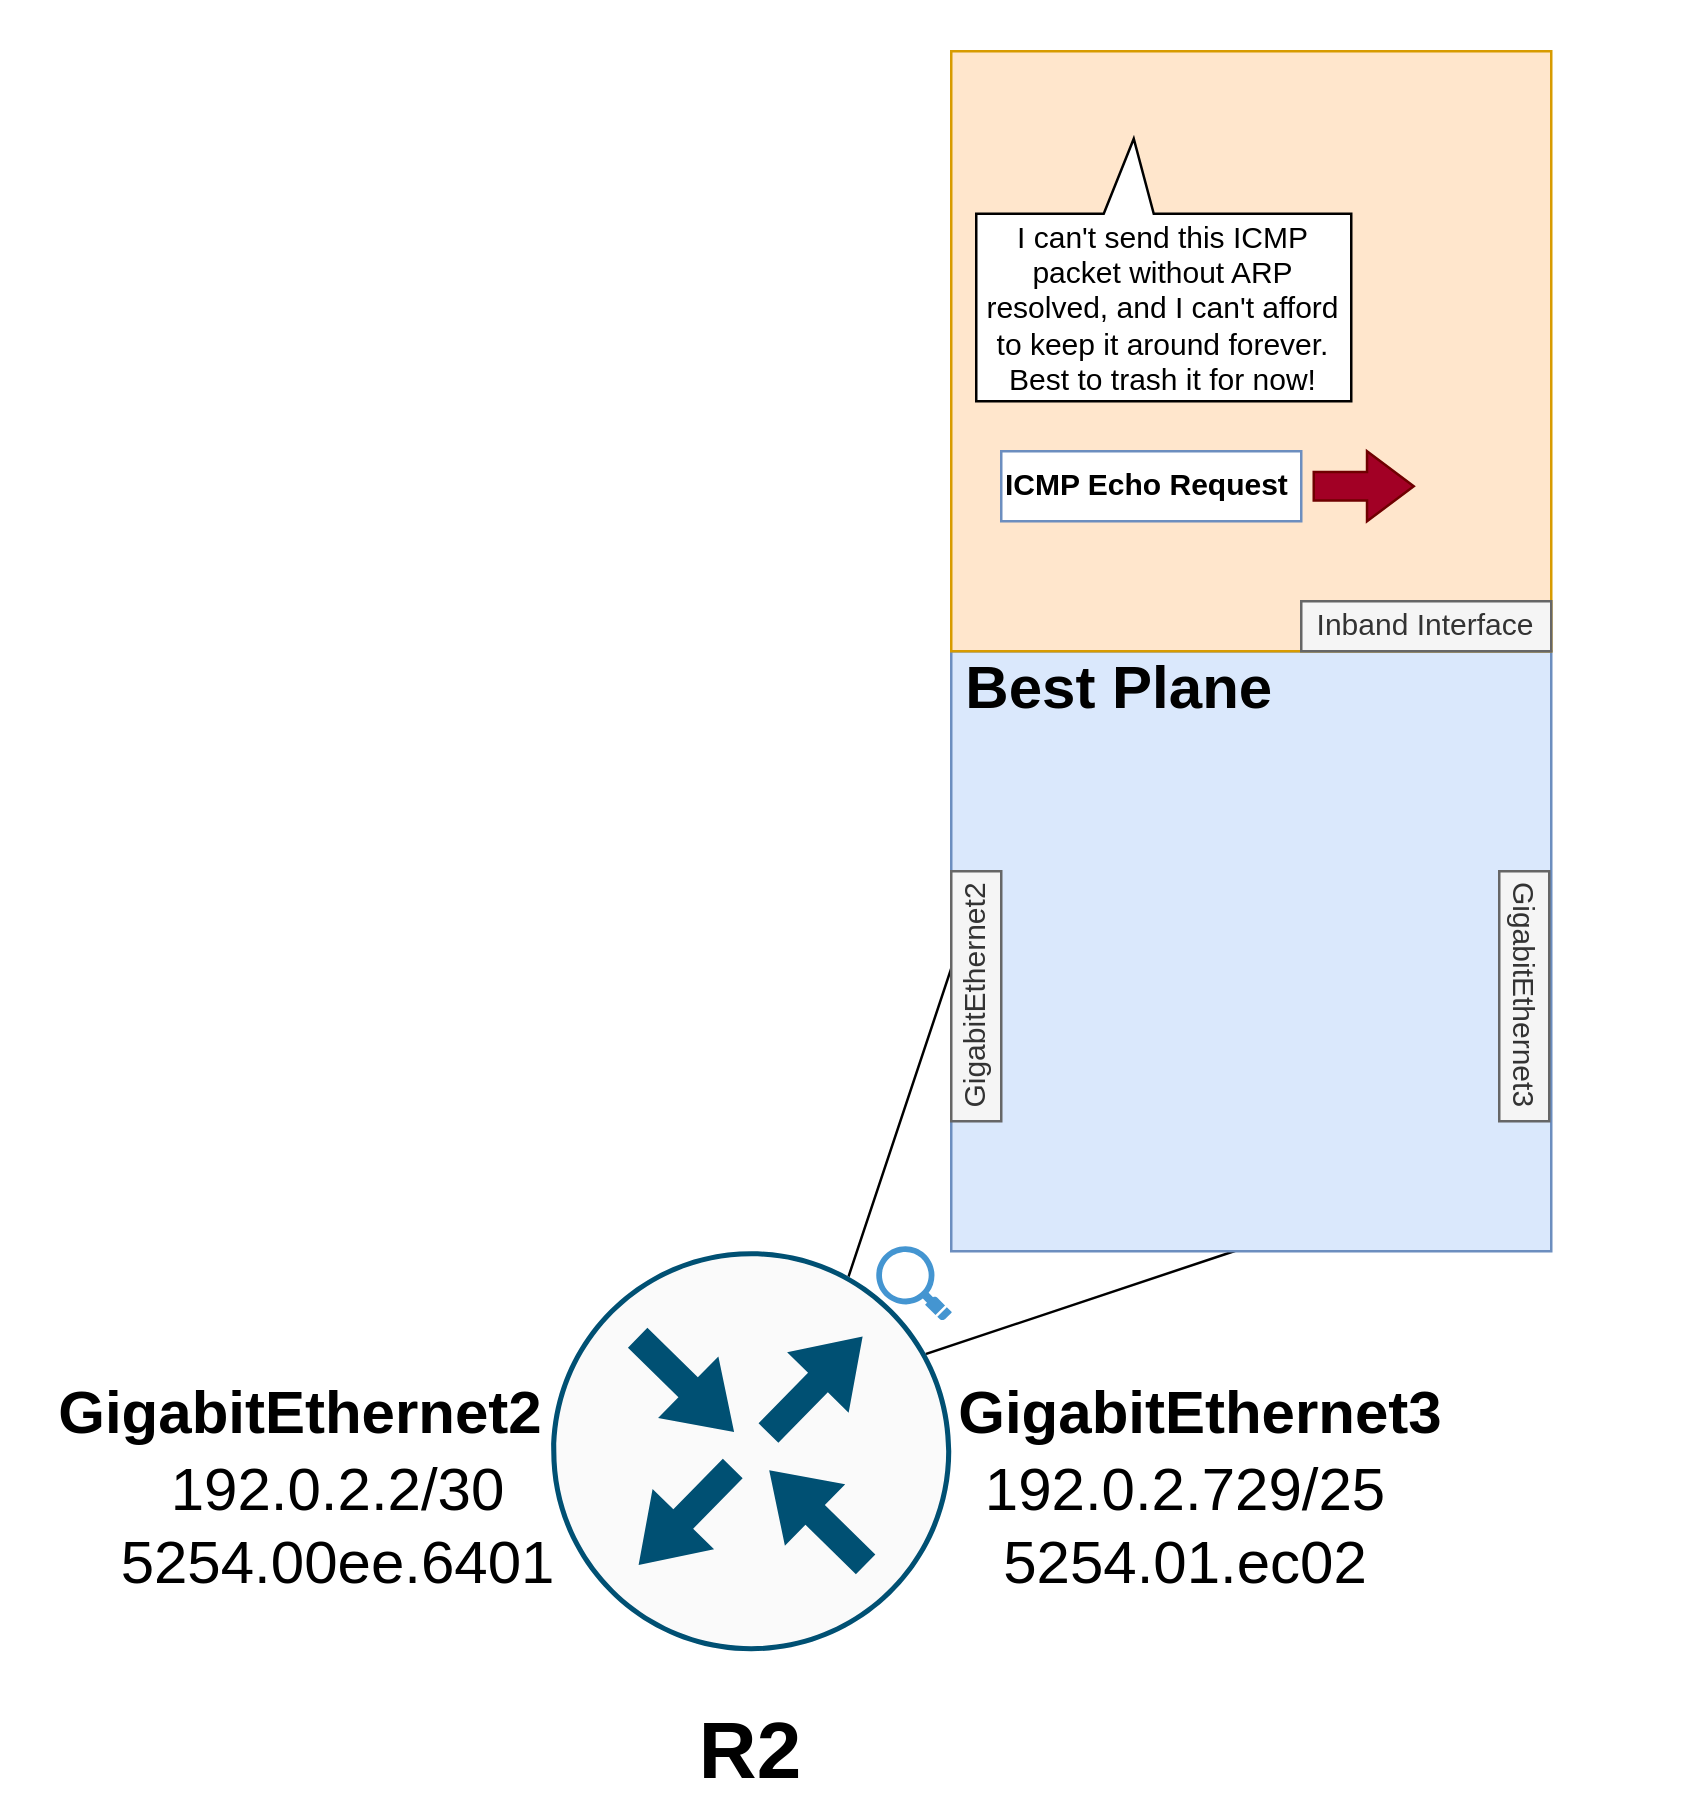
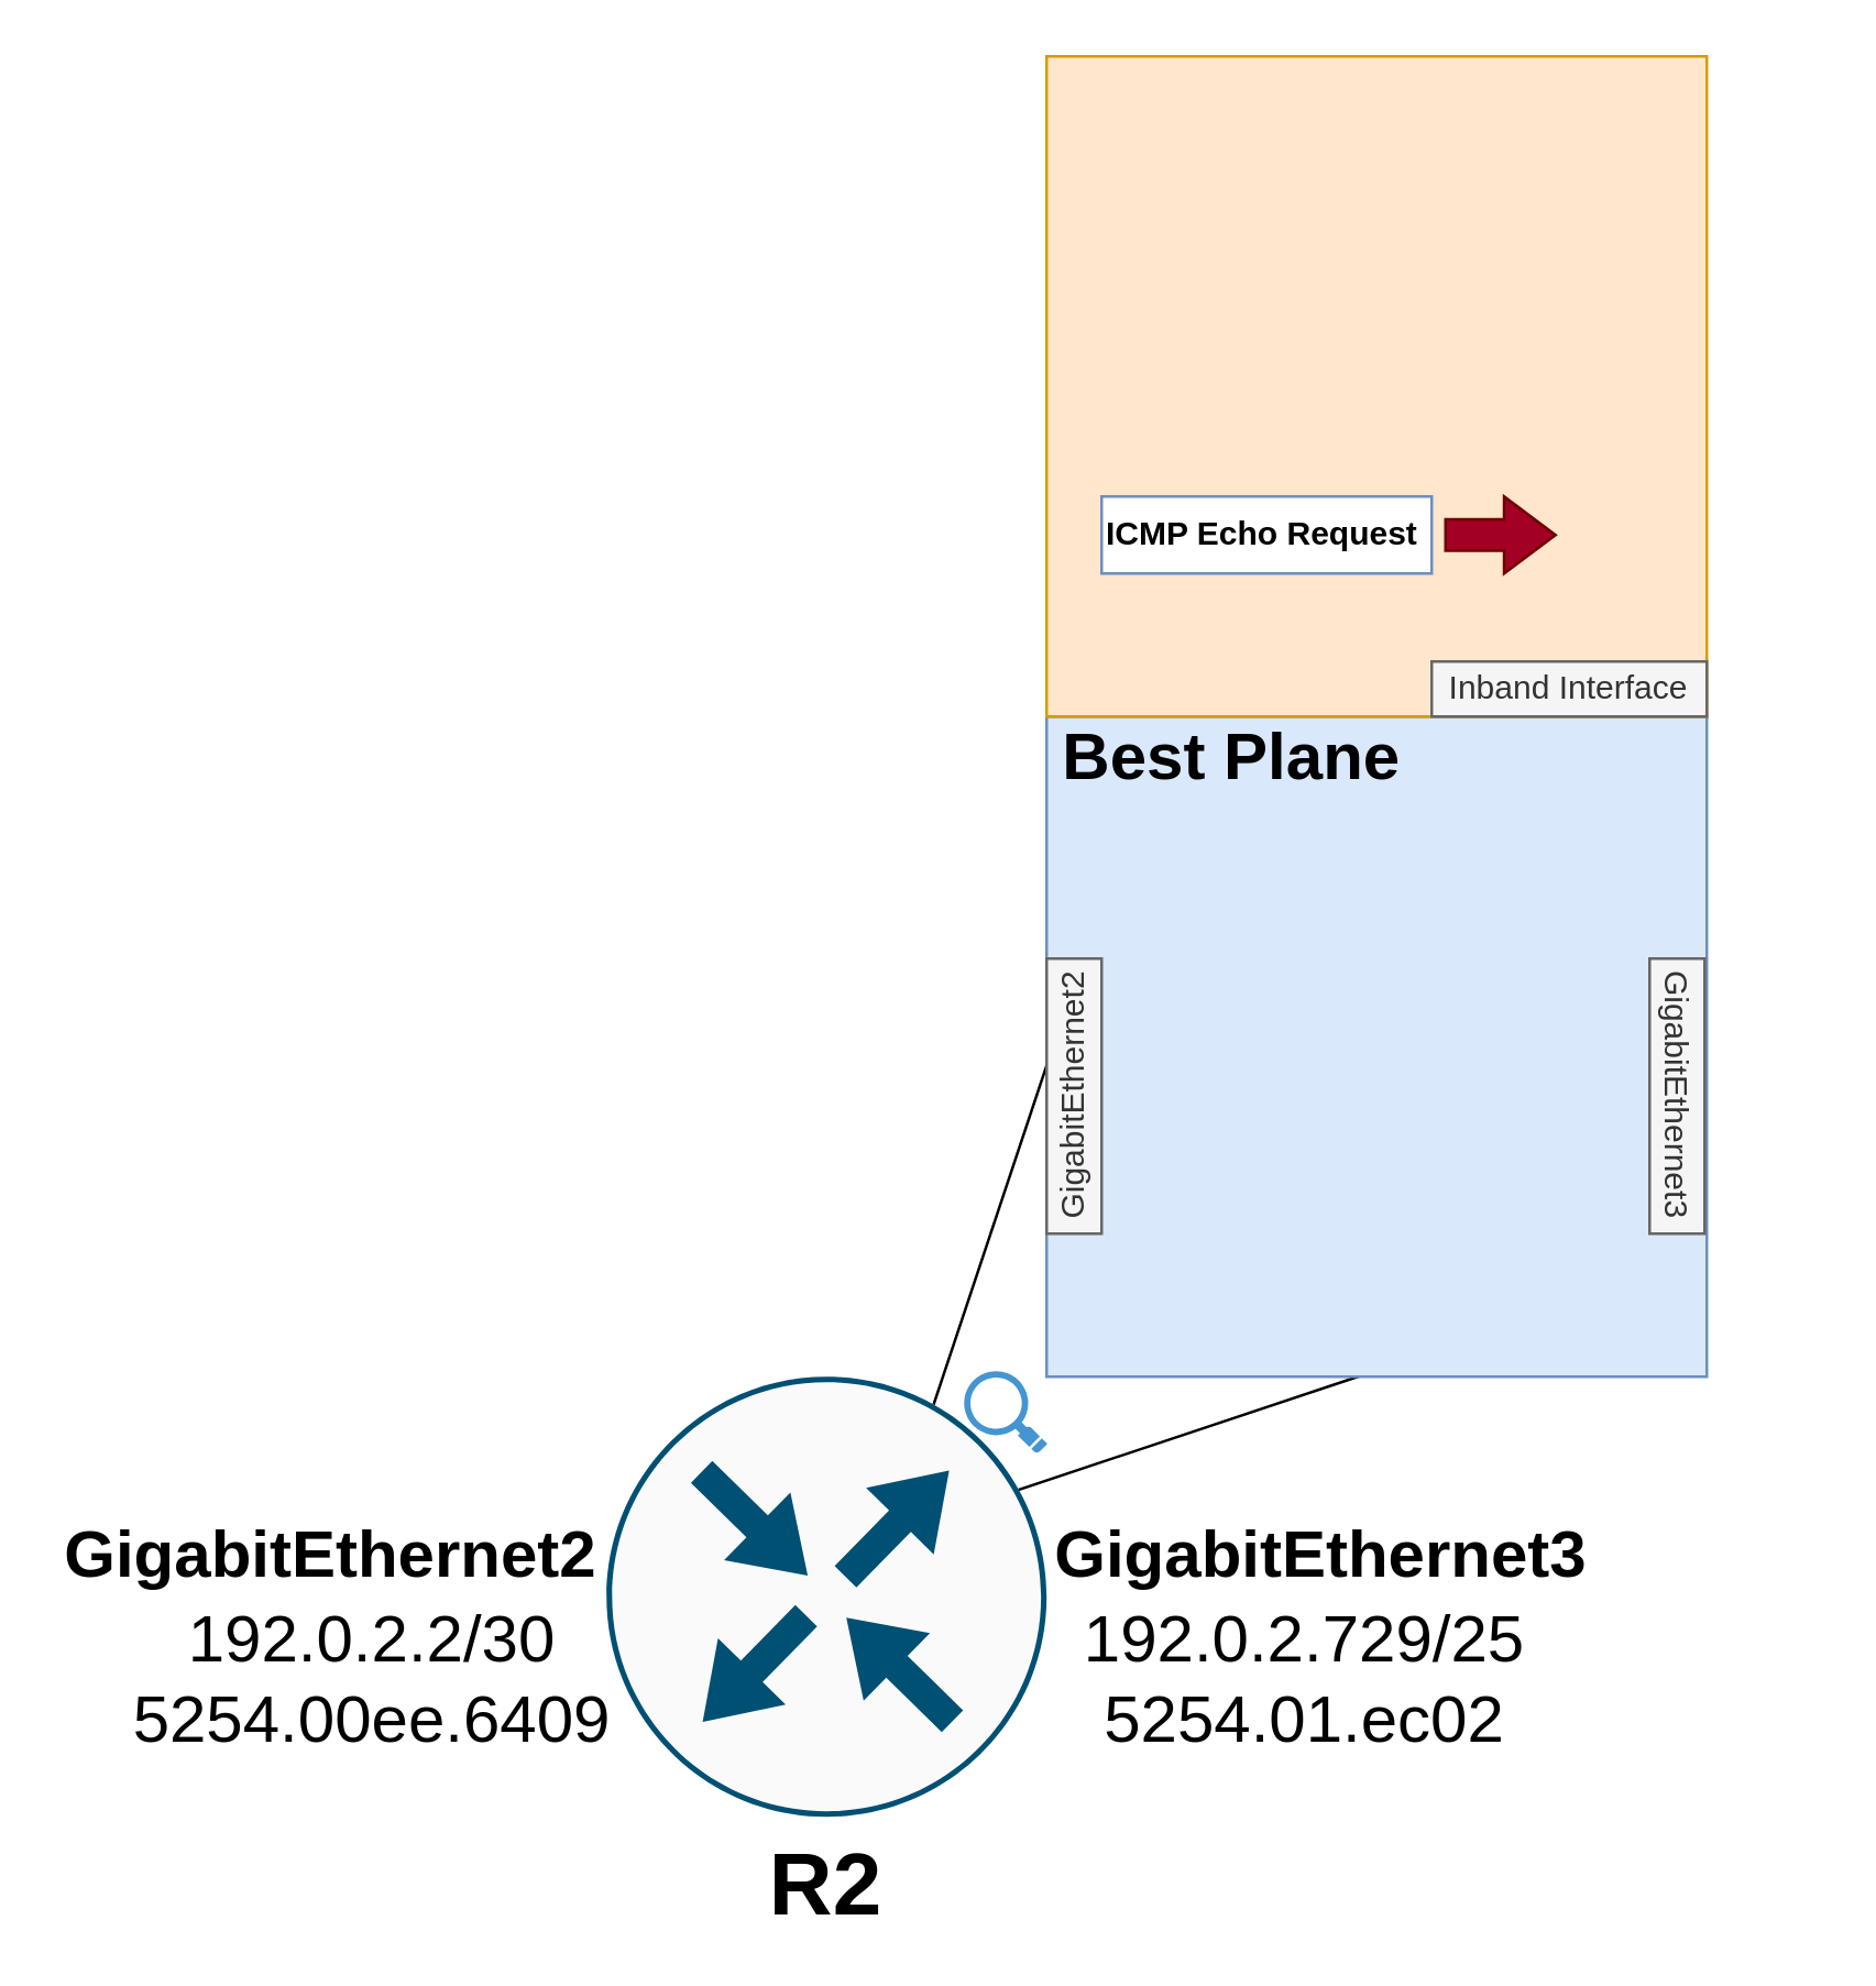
- <mxCell id="17" value="&lt;span style=&quot;&quot;&gt;I can't send this ICMP packet without ARP resolved, and I can't afford to keep it around forever. Best to trash it for now!&lt;/span&gt;" style="shape=callout;whiteSpace=wrap;html=1;perimeter=calloutPerimeter;flipV=1;position2=0.42;size=30;position=0.34;" parent="1" vertex="1"><mxGeometry x="390" y="55" width="150" height="105" as="geometry" /></mxCell>
- <mxCell id="5" value="&lt;font style=&quot;font-size: 24px&quot;&gt;192.0.2.2/30&lt;br&gt;5254.00ee.6401&lt;br&gt;&lt;/font&gt;" style="text;html=1;strokeColor=none;fillColor=none;align=center;verticalAlign=middle;whiteSpace=wrap;rounded=0;fontSize=12;" parent="1" vertex="1"><mxGeometry x="50" y="580" width="170" height="60" as="geometry" /></mxCell>
+ <mxCell id="5" value="&lt;font style=&quot;font-size: 24px&quot;&gt;192.0.2.2/30&lt;br&gt;5254.00ee.6409&lt;br&gt;&lt;/font&gt;" style="text;html=1;strokeColor=none;fillColor=none;align=center;verticalAlign=middle;whiteSpace=wrap;rounded=0;fontSize=12;" parent="1" vertex="1"><mxGeometry x="50" y="580" width="170" height="60" as="geometry" /></mxCell>
- <mxCell id="3" value="&lt;font style=&quot;font-size: 32px&quot;&gt;&lt;b&gt;R2&lt;/b&gt;&lt;br&gt;&lt;/font&gt;" style="text;html=1;strokeColor=none;fillColor=none;align=center;verticalAlign=middle;whiteSpace=wrap;rounded=0;" parent="1" vertex="1"><mxGeometry x="260" y="685" width="80" height="30" as="geometry" /></mxCell>
+ <mxCell id="3" value="&lt;font style=&quot;font-size: 32px&quot;&gt;&lt;b&gt;R2&lt;/b&gt;&lt;br&gt;&lt;/font&gt;" style="text;html=1;strokeColor=none;fillColor=none;align=center;verticalAlign=middle;whiteSpace=wrap;rounded=0;" parent="1" vertex="1"><mxGeometry x="260" y="670" width="80" height="30" as="geometry" /></mxCell>
